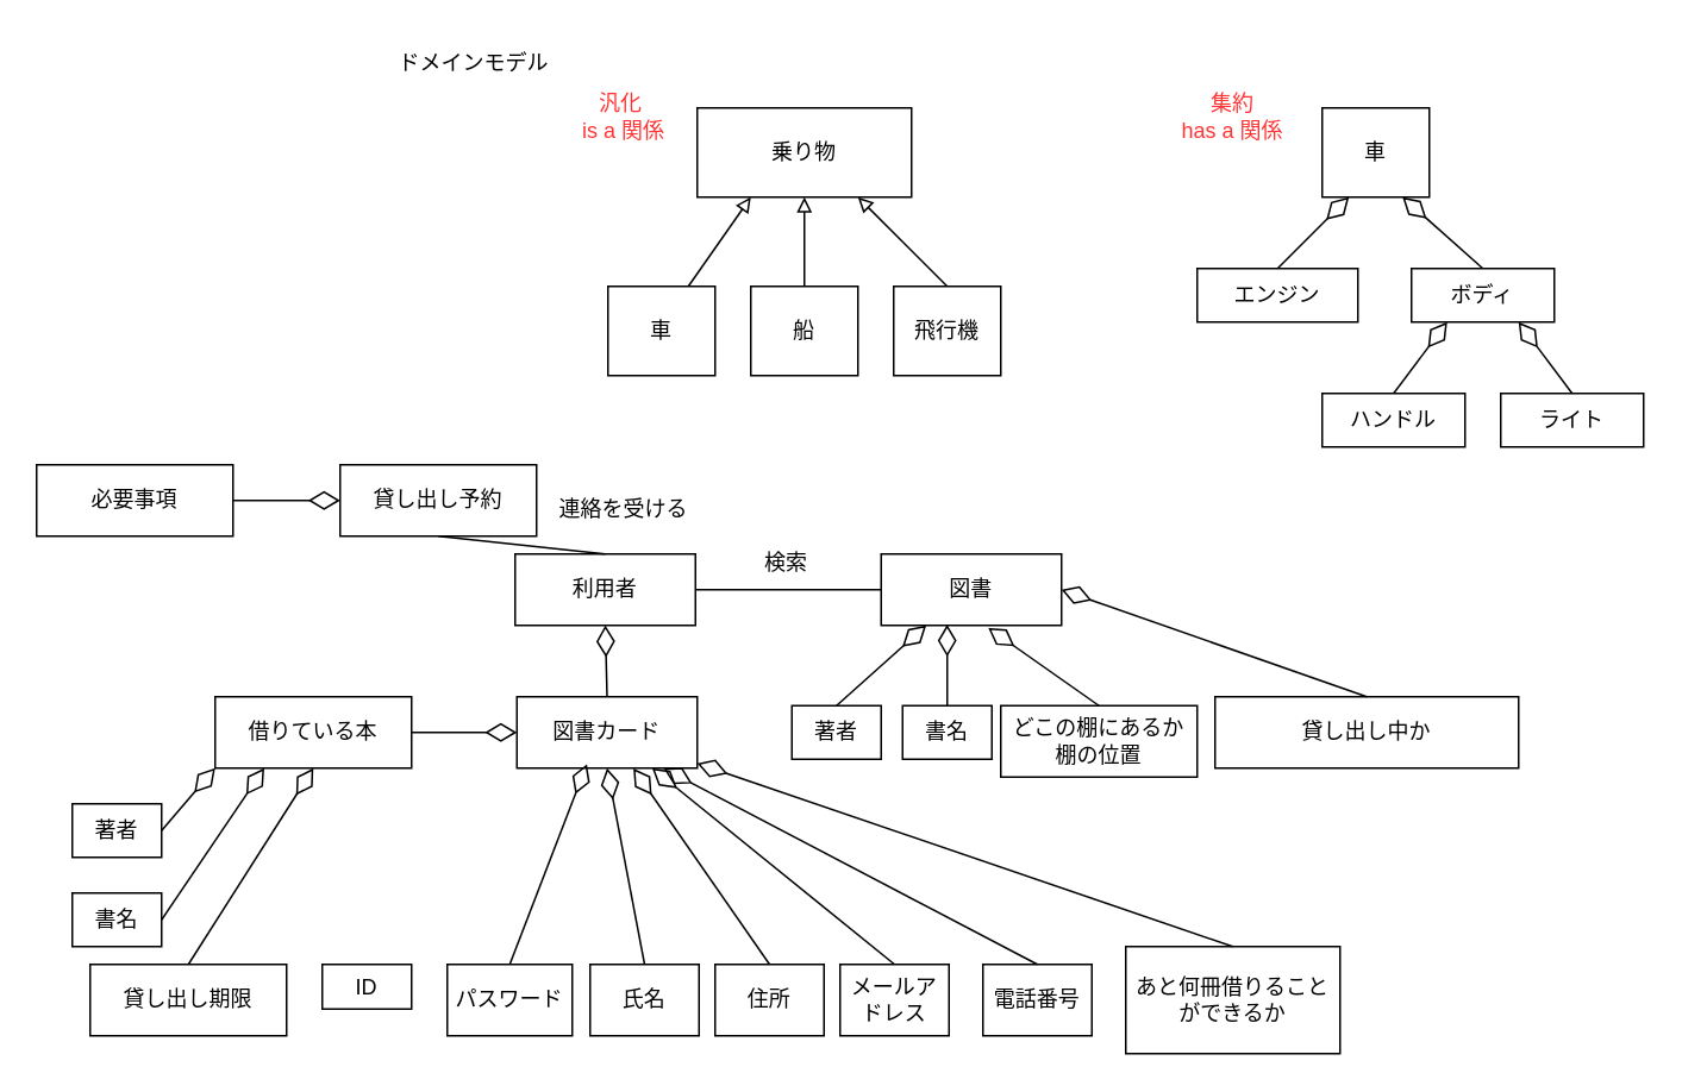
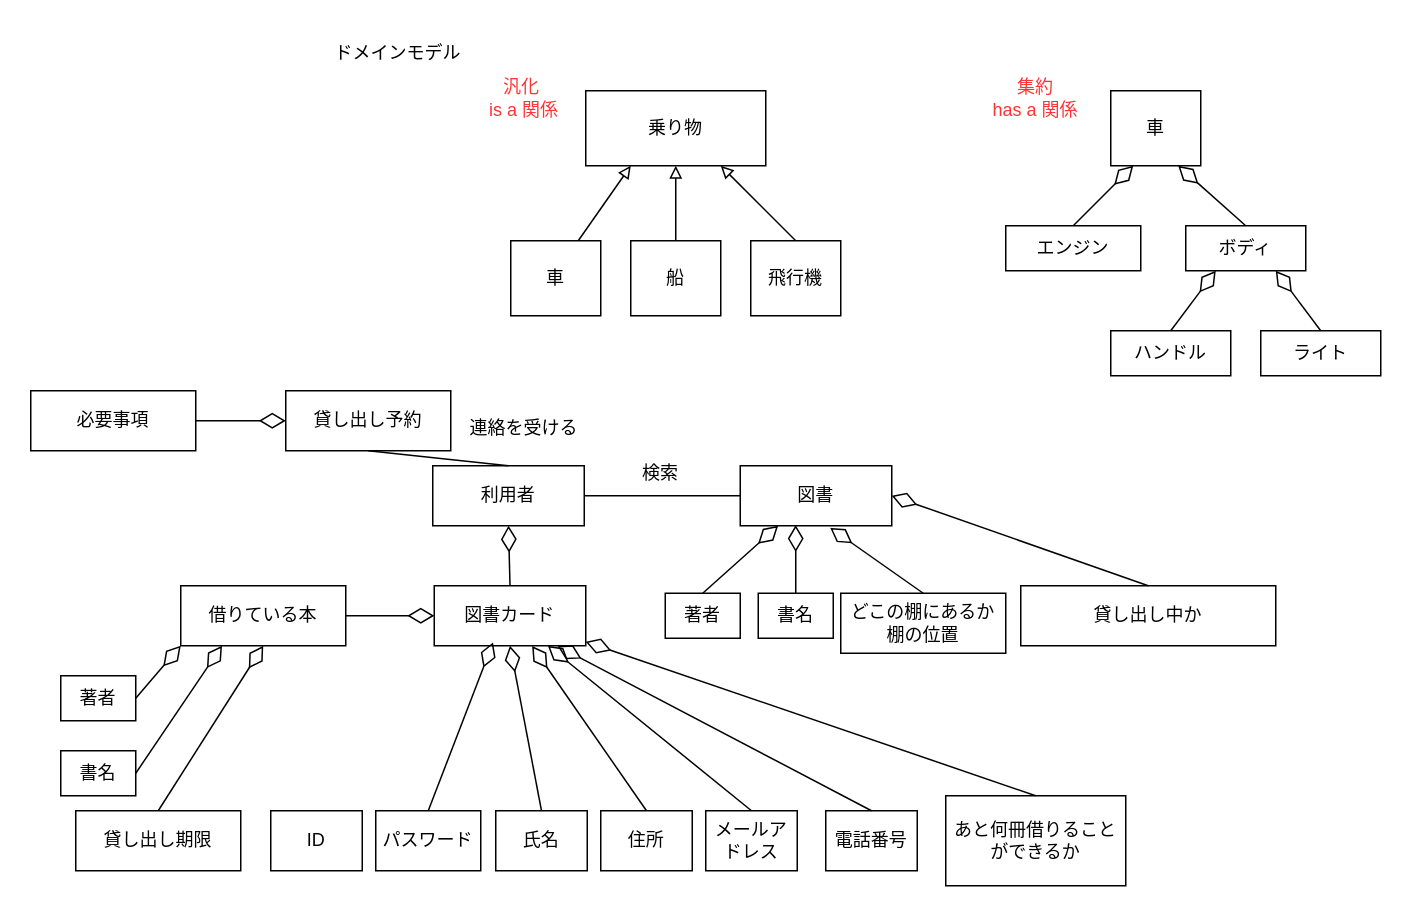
- <mxCell id="24" value="ID" style="rounded=0;whiteSpace=wrap;html=1;" parent="1" vertex="1"><mxGeometry x="180" y="540" width="50" height="25" as="geometry" /></mxCell>
+ <mxCell id="24" value="ID" style="rounded=0;whiteSpace=wrap;html=1;" parent="1" vertex="1"><mxGeometry y="540" width="61" height="40" as="geometry" x="180" /></mxCell>
